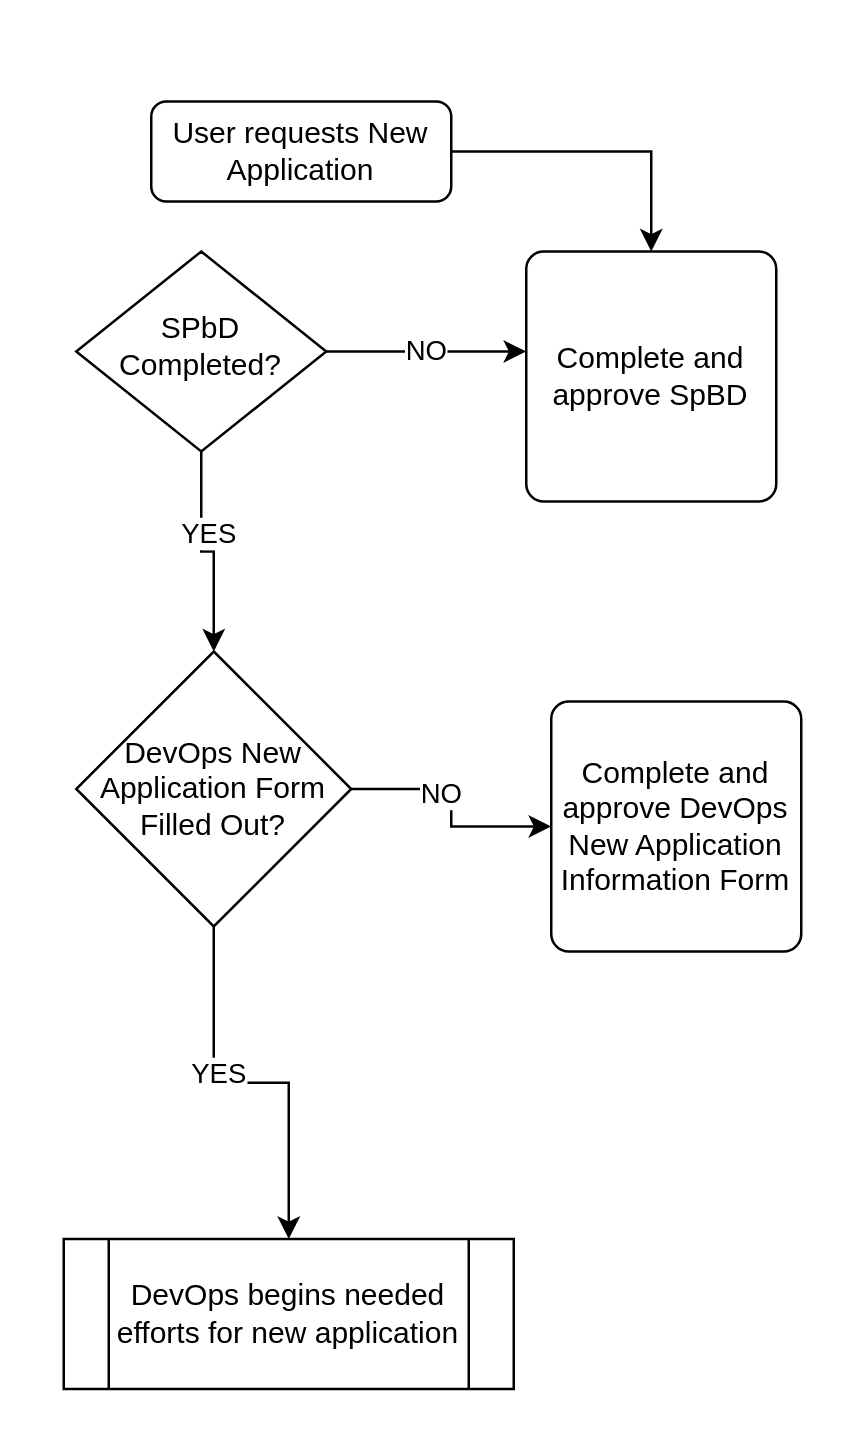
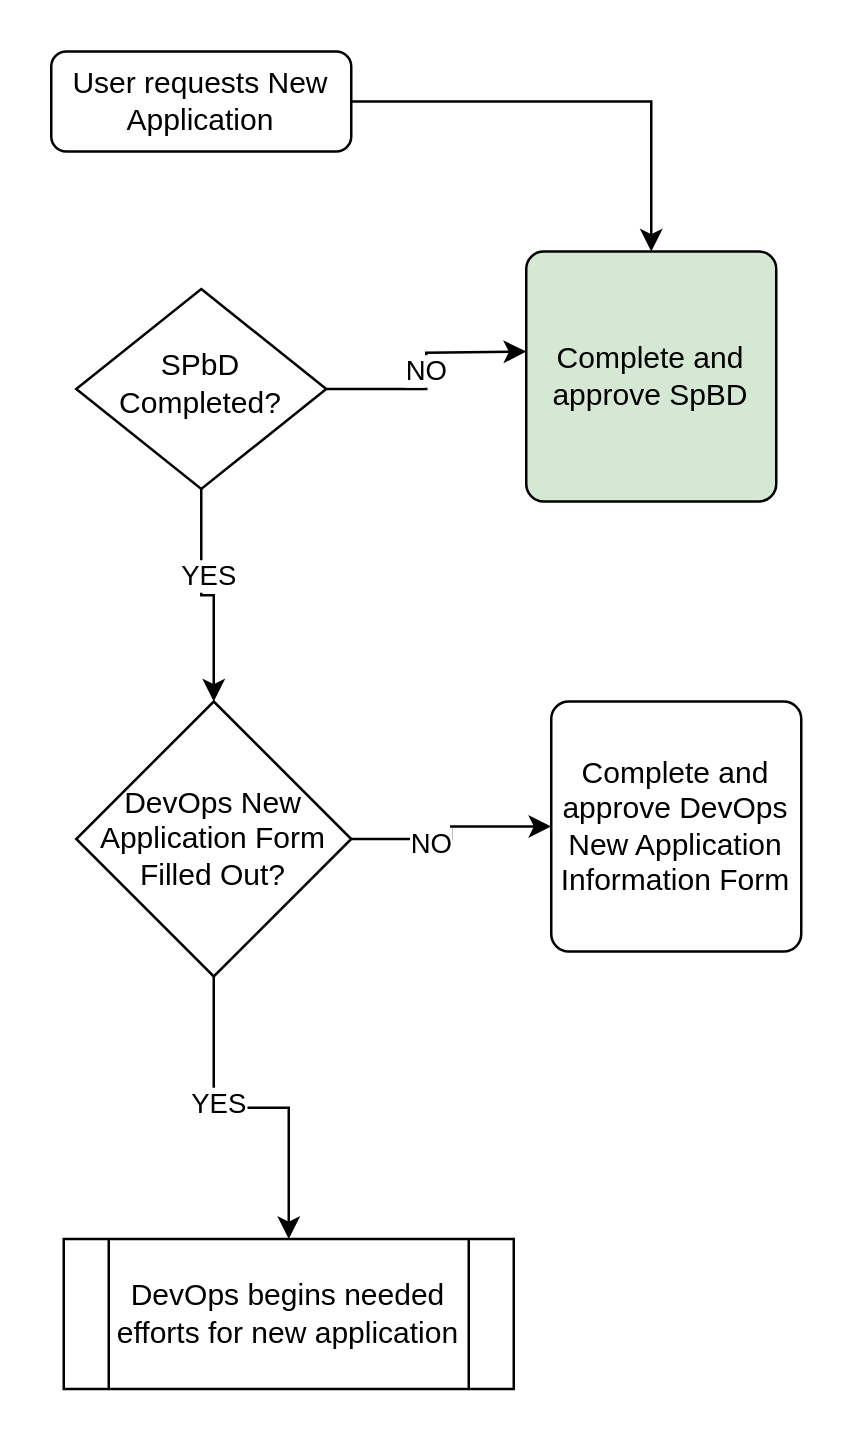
- <mxCell id="3" value="User requests New Application" style="rounded=1;whiteSpace=wrap;html=1;fontSize=12;glass=0;strokeWidth=1;shadow=0;" parent="1" vertex="1"><mxGeometry x="60" y="40" width="120" height="40" as="geometry" /></mxCell>
+ <mxCell id="3" value="User requests New Application" style="rounded=1;whiteSpace=wrap;html=1;fontSize=12;glass=0;strokeWidth=1;shadow=0;" parent="1" vertex="1"><mxGeometry x="20" y="20" width="120" height="40" as="geometry" /></mxCell>
- <mxCell id="7" value="SPbD Completed?" style="rhombus;whiteSpace=wrap;html=1;shadow=0;fontFamily=Helvetica;fontSize=12;align=center;strokeWidth=1;spacing=6;spacingTop=-4;" parent="1" vertex="1"><mxGeometry x="30" y="100" width="100" height="80" as="geometry" /></mxCell>
+ <mxCell id="7" value="SPbD Completed?" style="rhombus;whiteSpace=wrap;html=1;shadow=0;fontFamily=Helvetica;fontSize=12;align=center;strokeWidth=1;spacing=6;spacingTop=-4;" parent="1" vertex="1"><mxGeometry x="30" y="115" width="100" height="80" as="geometry" /></mxCell>
- <mxCell id="14" value="Complete and approve SpBD" style="rounded=1;whiteSpace=wrap;html=1;absoluteArcSize=1;arcSize=14;strokeWidth=1;" vertex="1" parent="1"><mxGeometry x="210" y="100" width="100" height="100" as="geometry" /></mxCell>
+ <mxCell id="14" value="Complete and approve SpBD" style="rounded=1;whiteSpace=wrap;html=1;absoluteArcSize=1;arcSize=14;strokeWidth=1;fillColor=#d5e8d4;" vertex="1" parent="1"><mxGeometry x="210" y="100" width="100" height="100" as="geometry" /></mxCell>
- <mxCell id="12" value="DevOps New Application Form Filled Out?" style="strokeWidth=1;html=1;shape=mxgraph.flowchart.decision;whiteSpace=wrap;" vertex="1" parent="1"><mxGeometry x="30" y="260" width="110" height="110" as="geometry" /></mxCell>
+ <mxCell id="12" value="DevOps New Application Form Filled Out?" style="strokeWidth=1;html=1;shape=mxgraph.flowchart.decision;whiteSpace=wrap;" vertex="1" parent="1"><mxGeometry x="30" y="280" width="110" height="110" as="geometry" /></mxCell>
